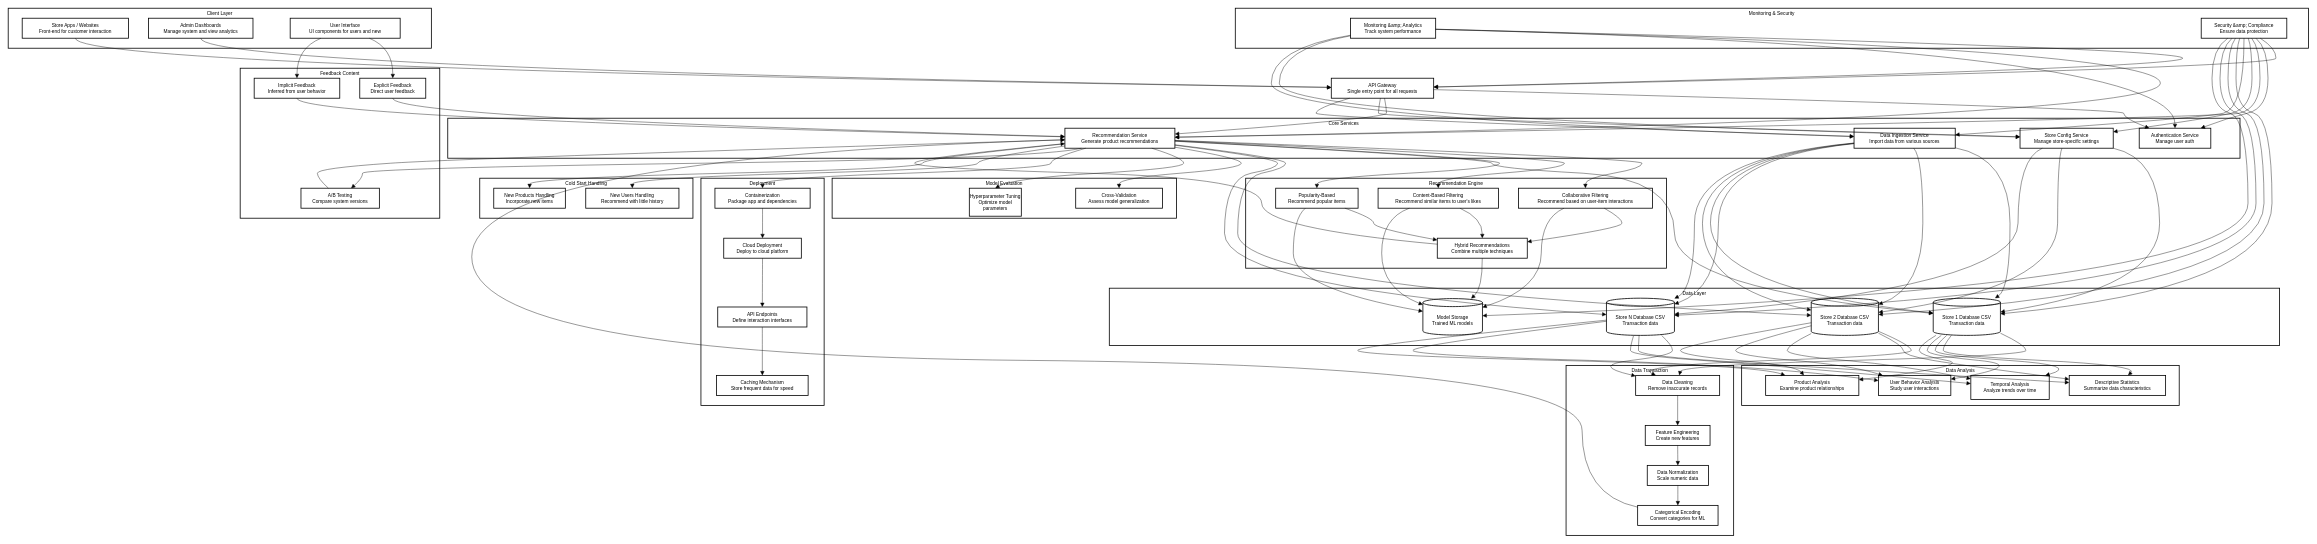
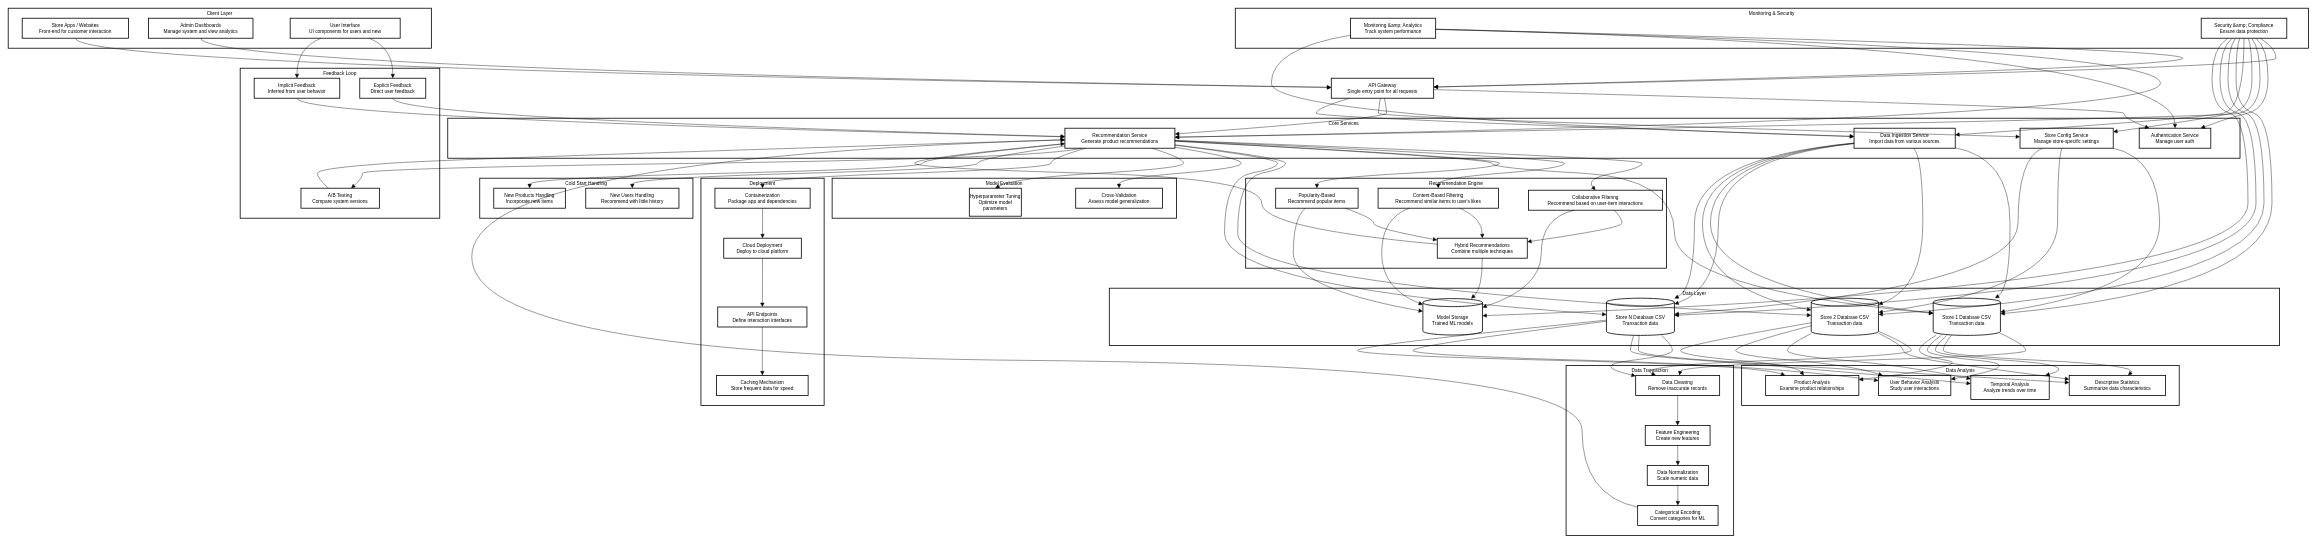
- <mxCell id="10" value="Feedback Content" style="whiteSpace=wrap;strokeWidth=2;verticalAlign=top;" vertex="1" parent="1"><mxGeometry x="600" y="170" width="499" height="375" as="geometry" /></mxCell>
+ <mxCell id="10" value="Feedback Loop" style="whiteSpace=wrap;strokeWidth=2;verticalAlign=top;" vertex="1" parent="1"><mxGeometry x="600" y="170" width="499" height="375" as="geometry" /></mxCell>
- <mxCell id="82" value="" style="curved=1;startArrow=none;endArrow=block;exitX=0;exitY=0.88;entryX=0;entryY=0.44;rounded=0;fontSize=12;startSize=8;endSize=8;" edge="1" parent="1" source="28" target="43"><mxGeometry relative="1" as="geometry"><Array as="points"><mxPoint x="3198" y="120" /><mxPoint x="3198" y="295" /></Array></mxGeometry></mxCell>
- <mxCell id="36" value="Collaborative Filtering&#10;Recommend based on user-item interactions" style="whiteSpace=wrap;strokeWidth=2;" vertex="1" parent="1"><mxGeometry x="3796" y="470" width="335" height="50" as="geometry" /></mxCell>
+ <mxCell id="36" value="Collaborative Filtering&#10;Recommend based on user-item interactions" style="whiteSpace=wrap;strokeWidth=2;" vertex="1" parent="1"><mxGeometry x="3821" y="475" width="335" height="50" as="geometry" /></mxCell>
